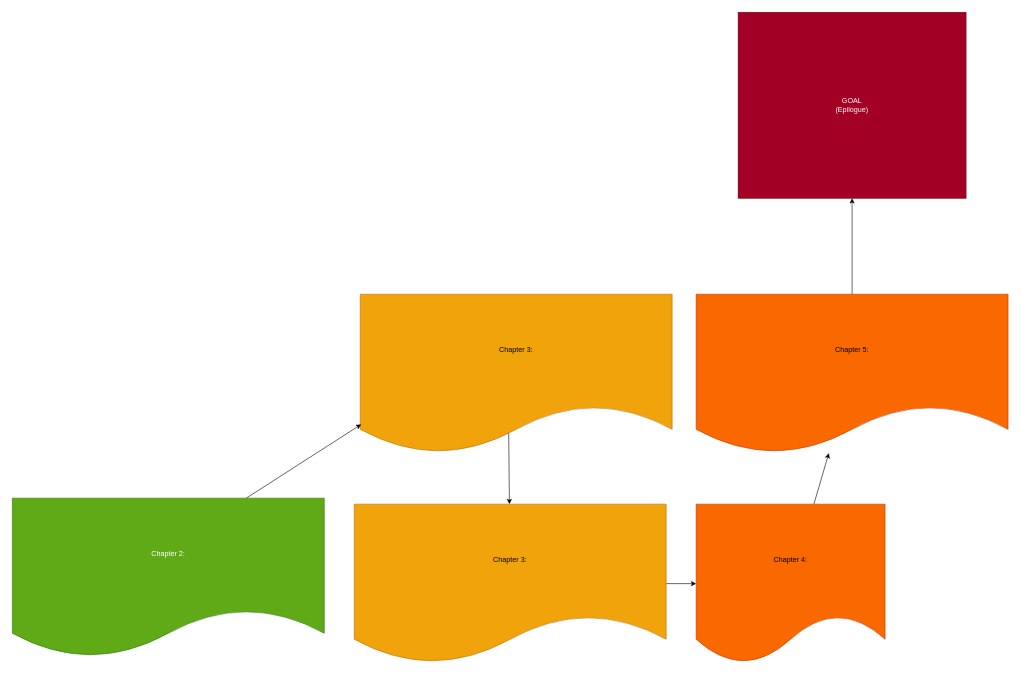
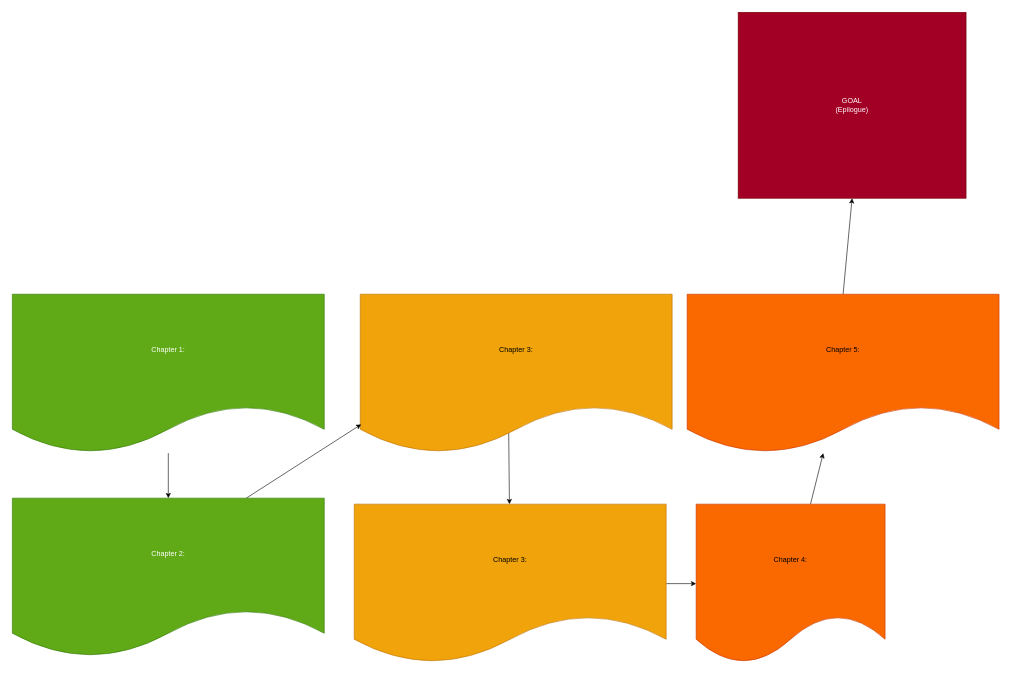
+ <mxCell id="4" value="Chapter 1:&lt;br&gt;" style="shape=document;whiteSpace=wrap;html=1;boundedLbl=1;fillColor=#60a917;strokeColor=#2D7600;fontColor=#ffffff;rounded=0;" vertex="1" parent="1"><mxGeometry x="20" y="490" width="520" height="265" as="geometry" /></mxCell>
- <mxCell id="14" value="Chapter 5:" style="shape=document;whiteSpace=wrap;html=1;boundedLbl=1;fillColor=#fa6800;strokeColor=#C73500;fontColor=#000000;rounded=0;" vertex="1" parent="1"><mxGeometry x="1160" y="490" width="520" height="265" as="geometry" /></mxCell>
+ <mxCell id="14" value="Chapter 5:" style="shape=document;whiteSpace=wrap;html=1;boundedLbl=1;fillColor=#fa6800;strokeColor=#C73500;fontColor=#000000;rounded=0;" vertex="1" parent="1"><mxGeometry x="1145" y="490" width="520" height="265" as="geometry" /></mxCell>
+ <mxCell id="3" value="" style="edgeStyle=none;html=1;" edge="1" parent="1" source="4" target="8"><mxGeometry relative="1" as="geometry" /></mxCell>
